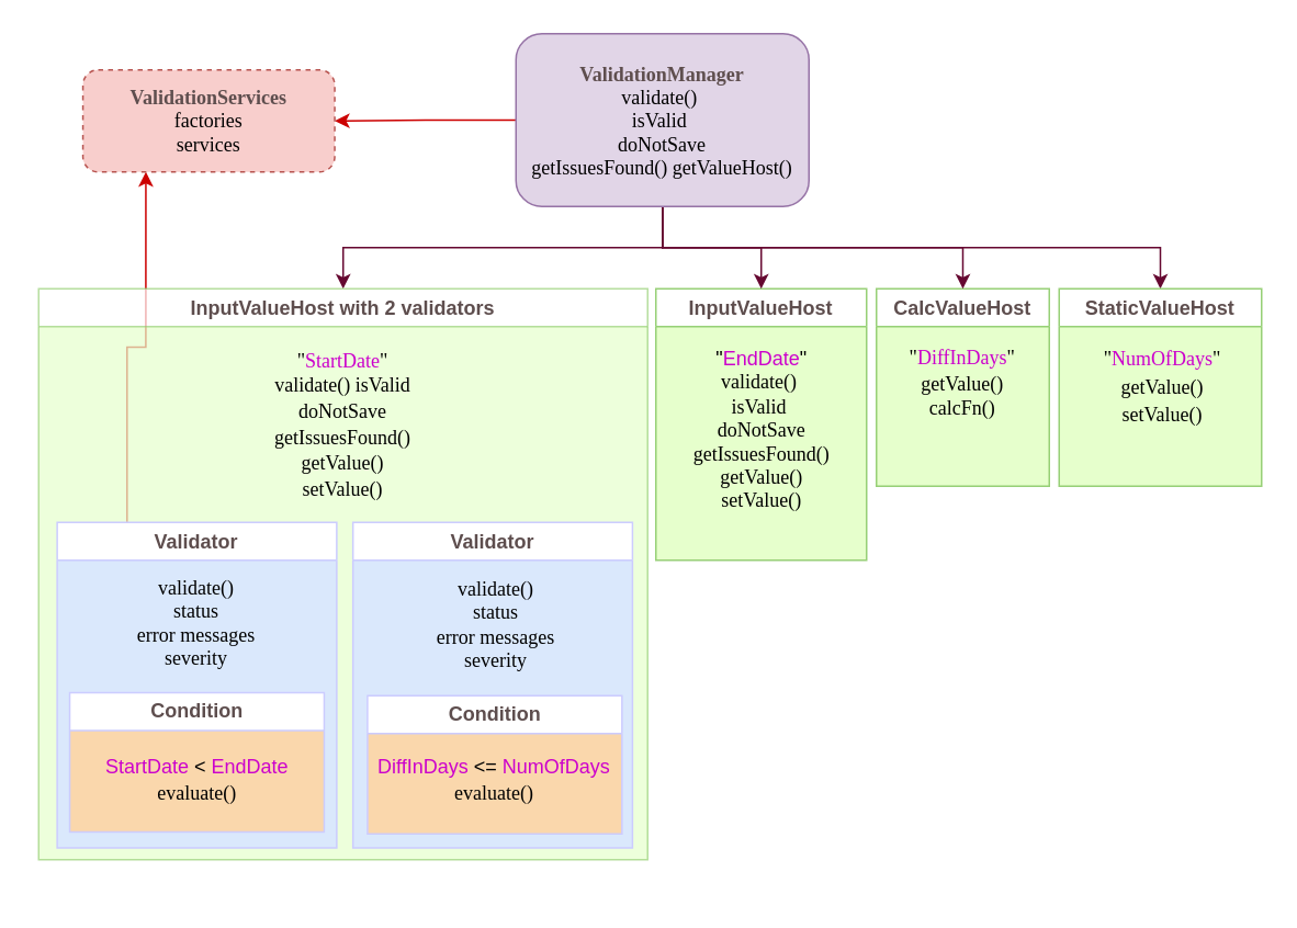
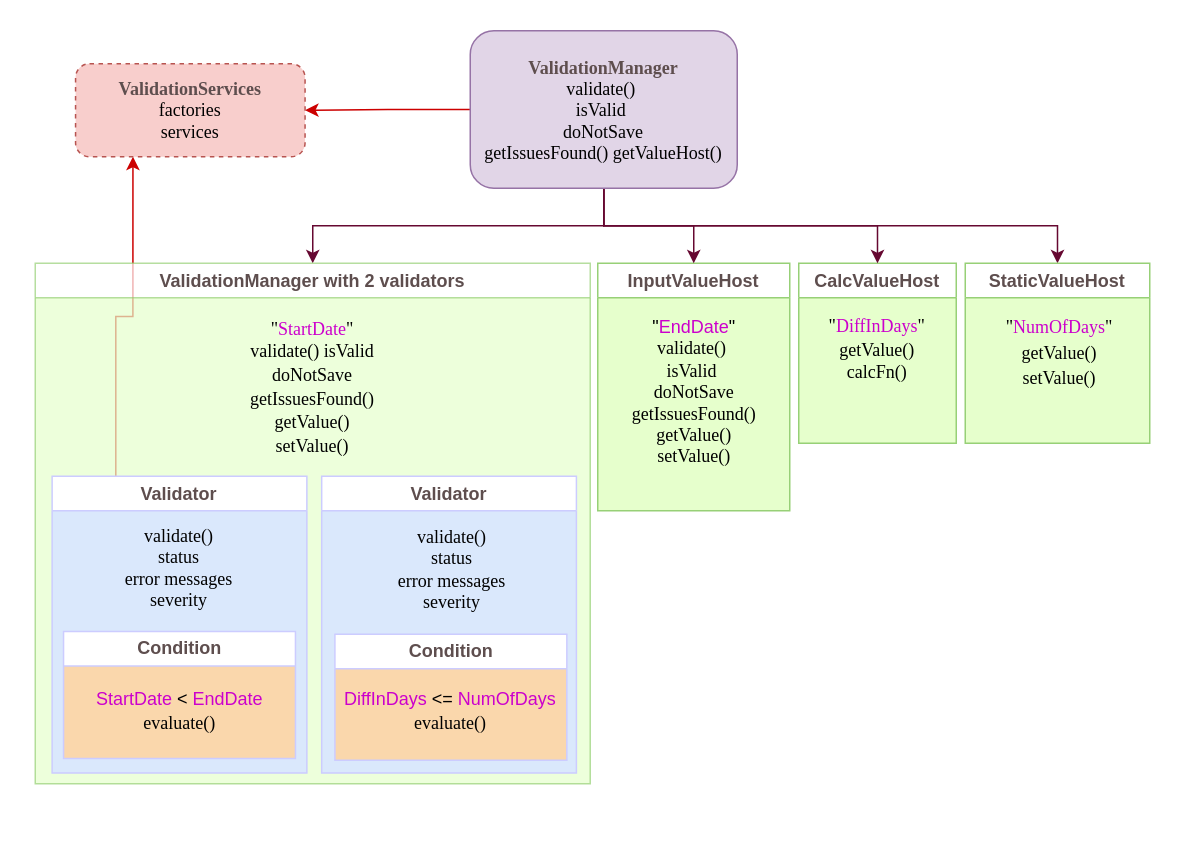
- <mxCell id="14" value="&lt;font color=&quot;#5e4e4e&quot;&gt;InputValueHost with 2 validators&lt;/font&gt;" style="swimlane;whiteSpace=wrap;html=1;strokeColor=#97D077;fontColor=#006600;collapsible=0;opacity=70;swimlaneFillColor=#E6FFCC;" vertex="1" parent="1"><mxGeometry x="23" y="175" width="370" height="347" as="geometry" /></mxCell>
+ <mxCell id="14" value="&lt;font color=&quot;#5e4e4e&quot;&gt;ValidationManager with 2 validators&lt;/font&gt;" style="swimlane;whiteSpace=wrap;html=1;strokeColor=#97D077;fontColor=#006600;collapsible=0;opacity=70;swimlaneFillColor=#E6FFCC;" vertex="1" parent="1"><mxGeometry x="23" y="175" width="370" height="347" as="geometry" /></mxCell>
